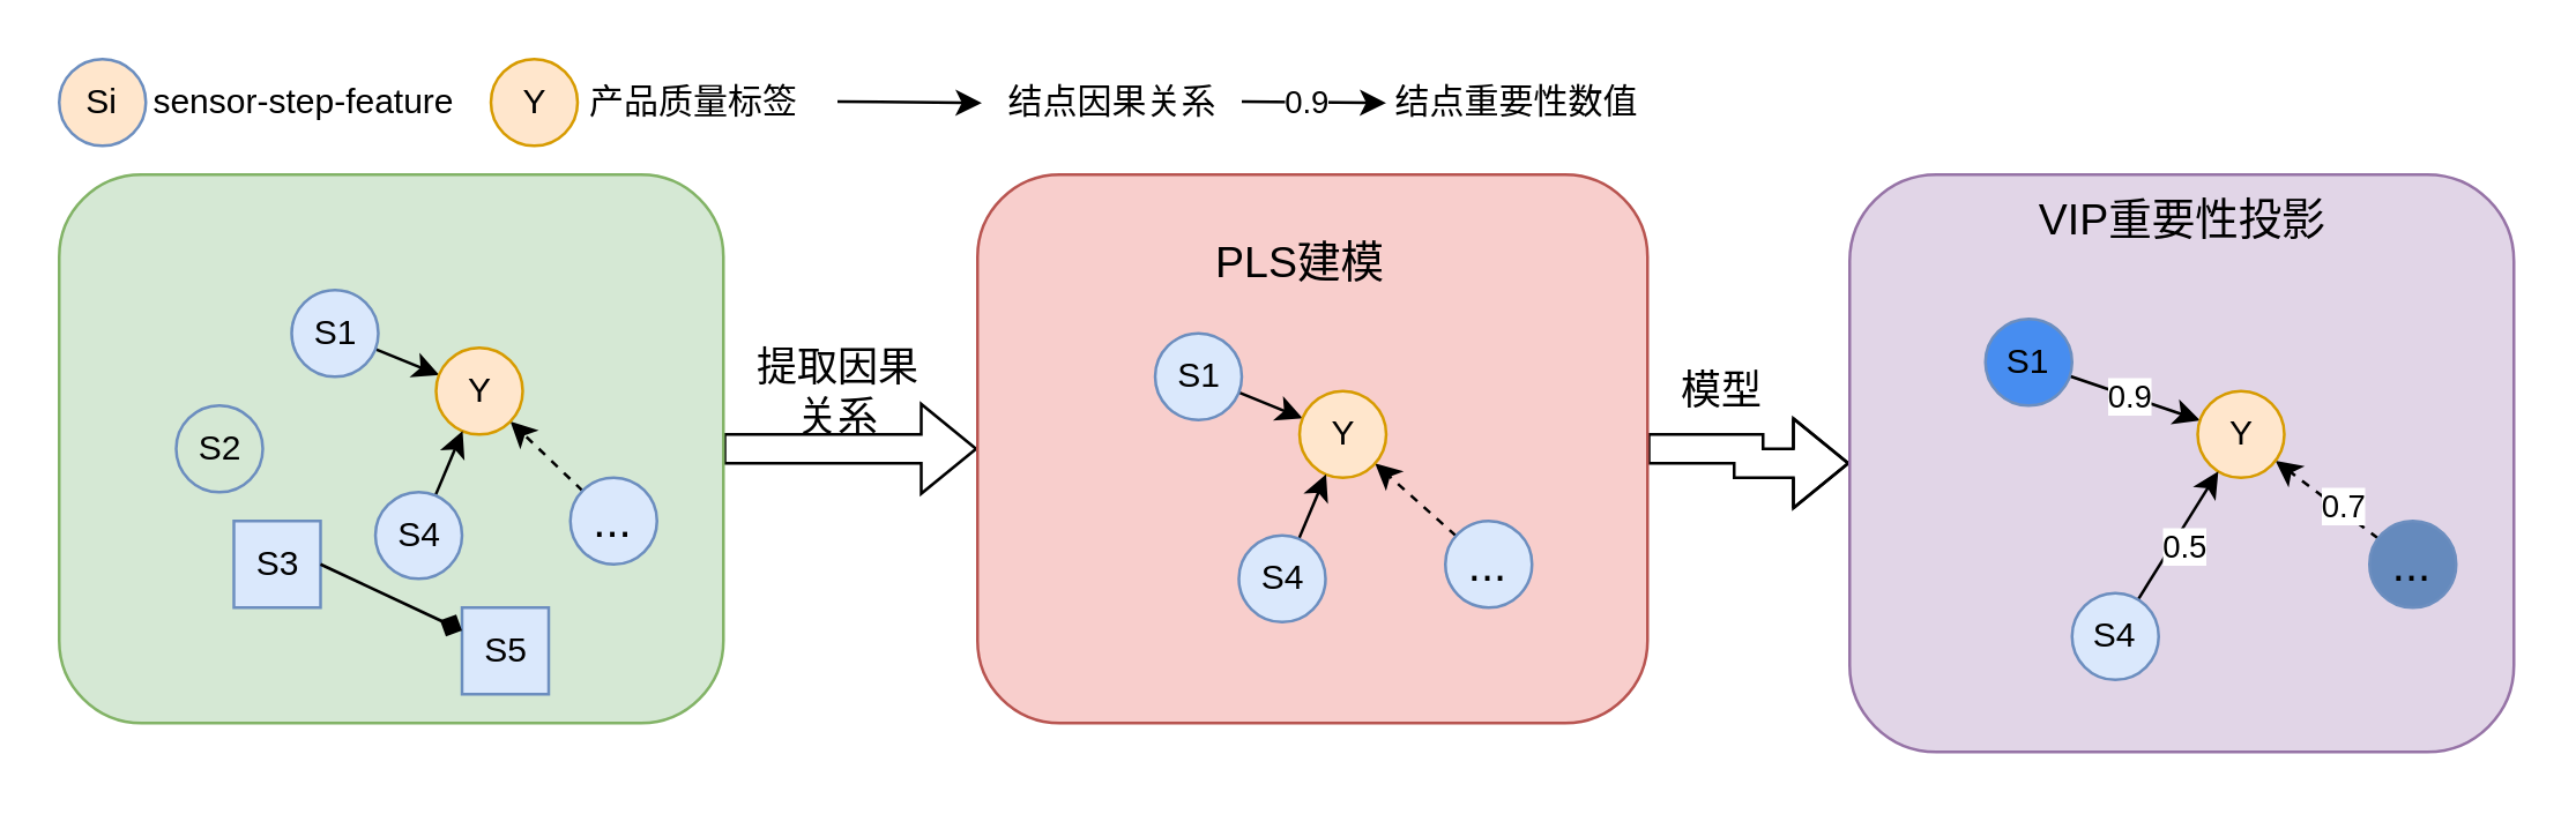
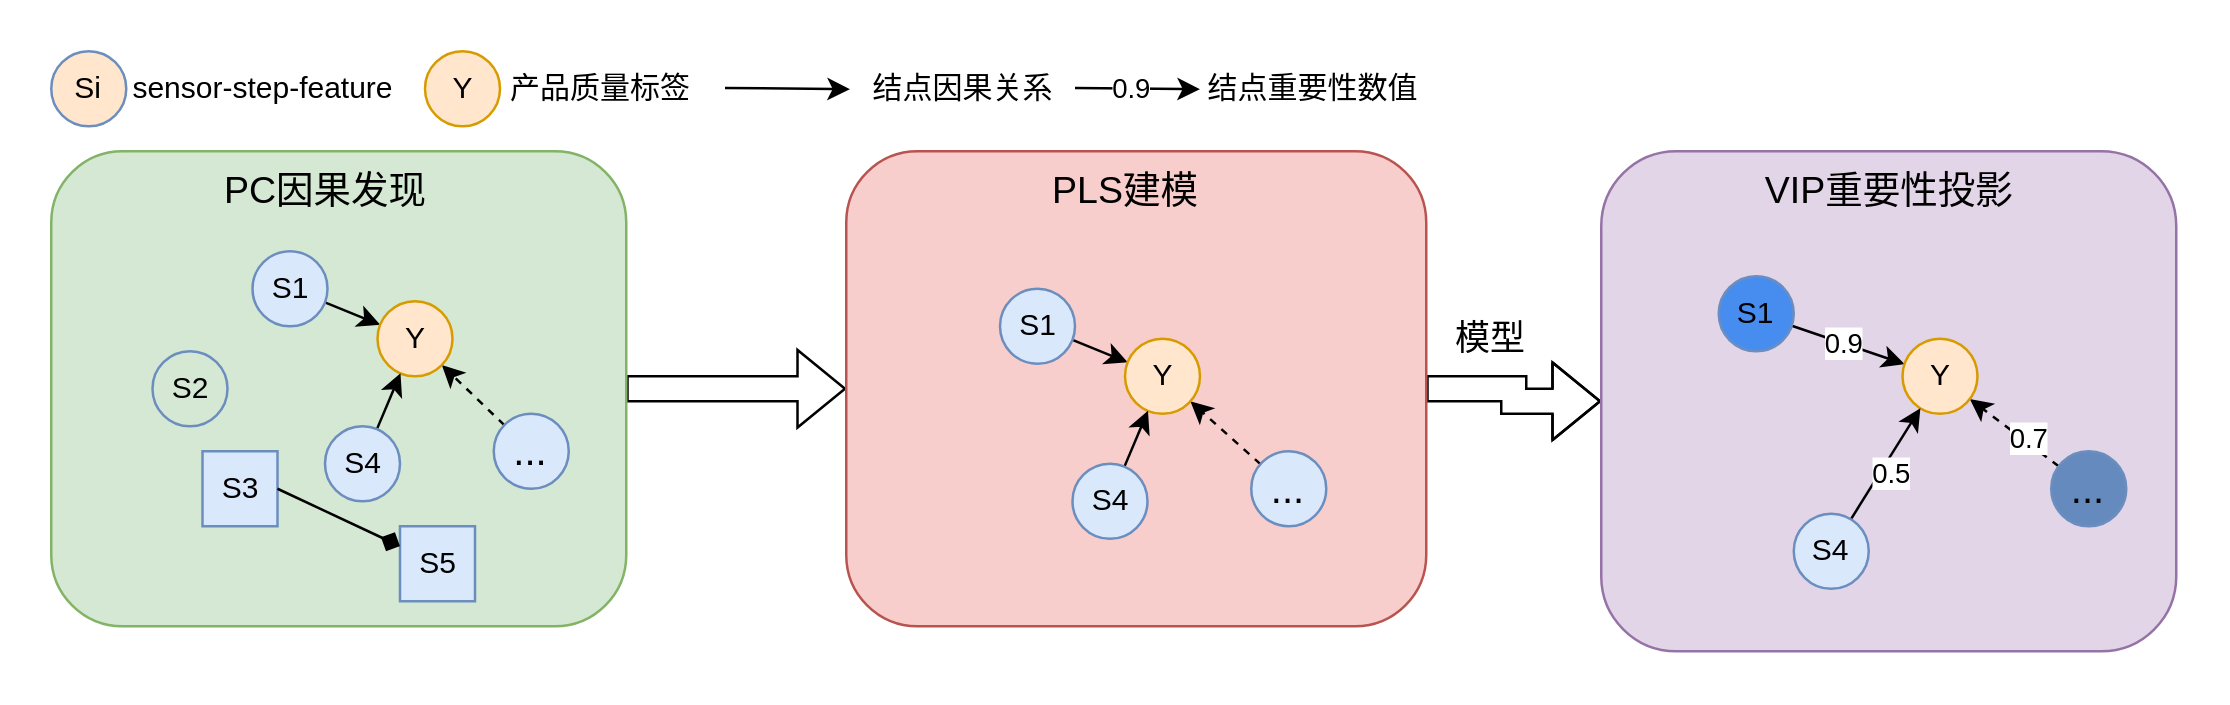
+ <mxCell id="37" value="&lt;font style=&quot;font-size: 15px;&quot;&gt;PC因果发现&lt;/font&gt;" style="text;html=1;strokeColor=none;fillColor=none;align=center;verticalAlign=middle;whiteSpace=wrap;rounded=0;" vertex="1" parent="1"><mxGeometry x="70" y="60" width="119.5" height="30" as="geometry" /></mxCell>
- <mxCell id="38" value="&lt;font style=&quot;font-size: 15px;&quot;&gt;PLS建模&lt;/font&gt;" style="text;html=1;strokeColor=none;fillColor=none;align=center;verticalAlign=middle;whiteSpace=wrap;rounded=0;" vertex="1" parent="1"><mxGeometry x="400" y="75" width="100" height="30" as="geometry" /></mxCell>
+ <mxCell id="38" value="&lt;font style=&quot;font-size: 15px;&quot;&gt;PLS建模&lt;/font&gt;" style="text;html=1;strokeColor=none;fillColor=none;align=center;verticalAlign=middle;whiteSpace=wrap;rounded=0;" vertex="1" parent="1"><mxGeometry x="400" y="60" width="100" height="30" as="geometry" /></mxCell>
- <mxCell id="6" value="&lt;font style=&quot;font-size: 14px;&quot;&gt;提取因果&lt;br&gt;关系&lt;/font&gt;" style="text;html=1;strokeColor=none;fillColor=none;align=center;verticalAlign=middle;whiteSpace=wrap;rounded=0;" vertex="1" parent="1"><mxGeometry x="250" y="120" width="80" height="30" as="geometry" /></mxCell>
